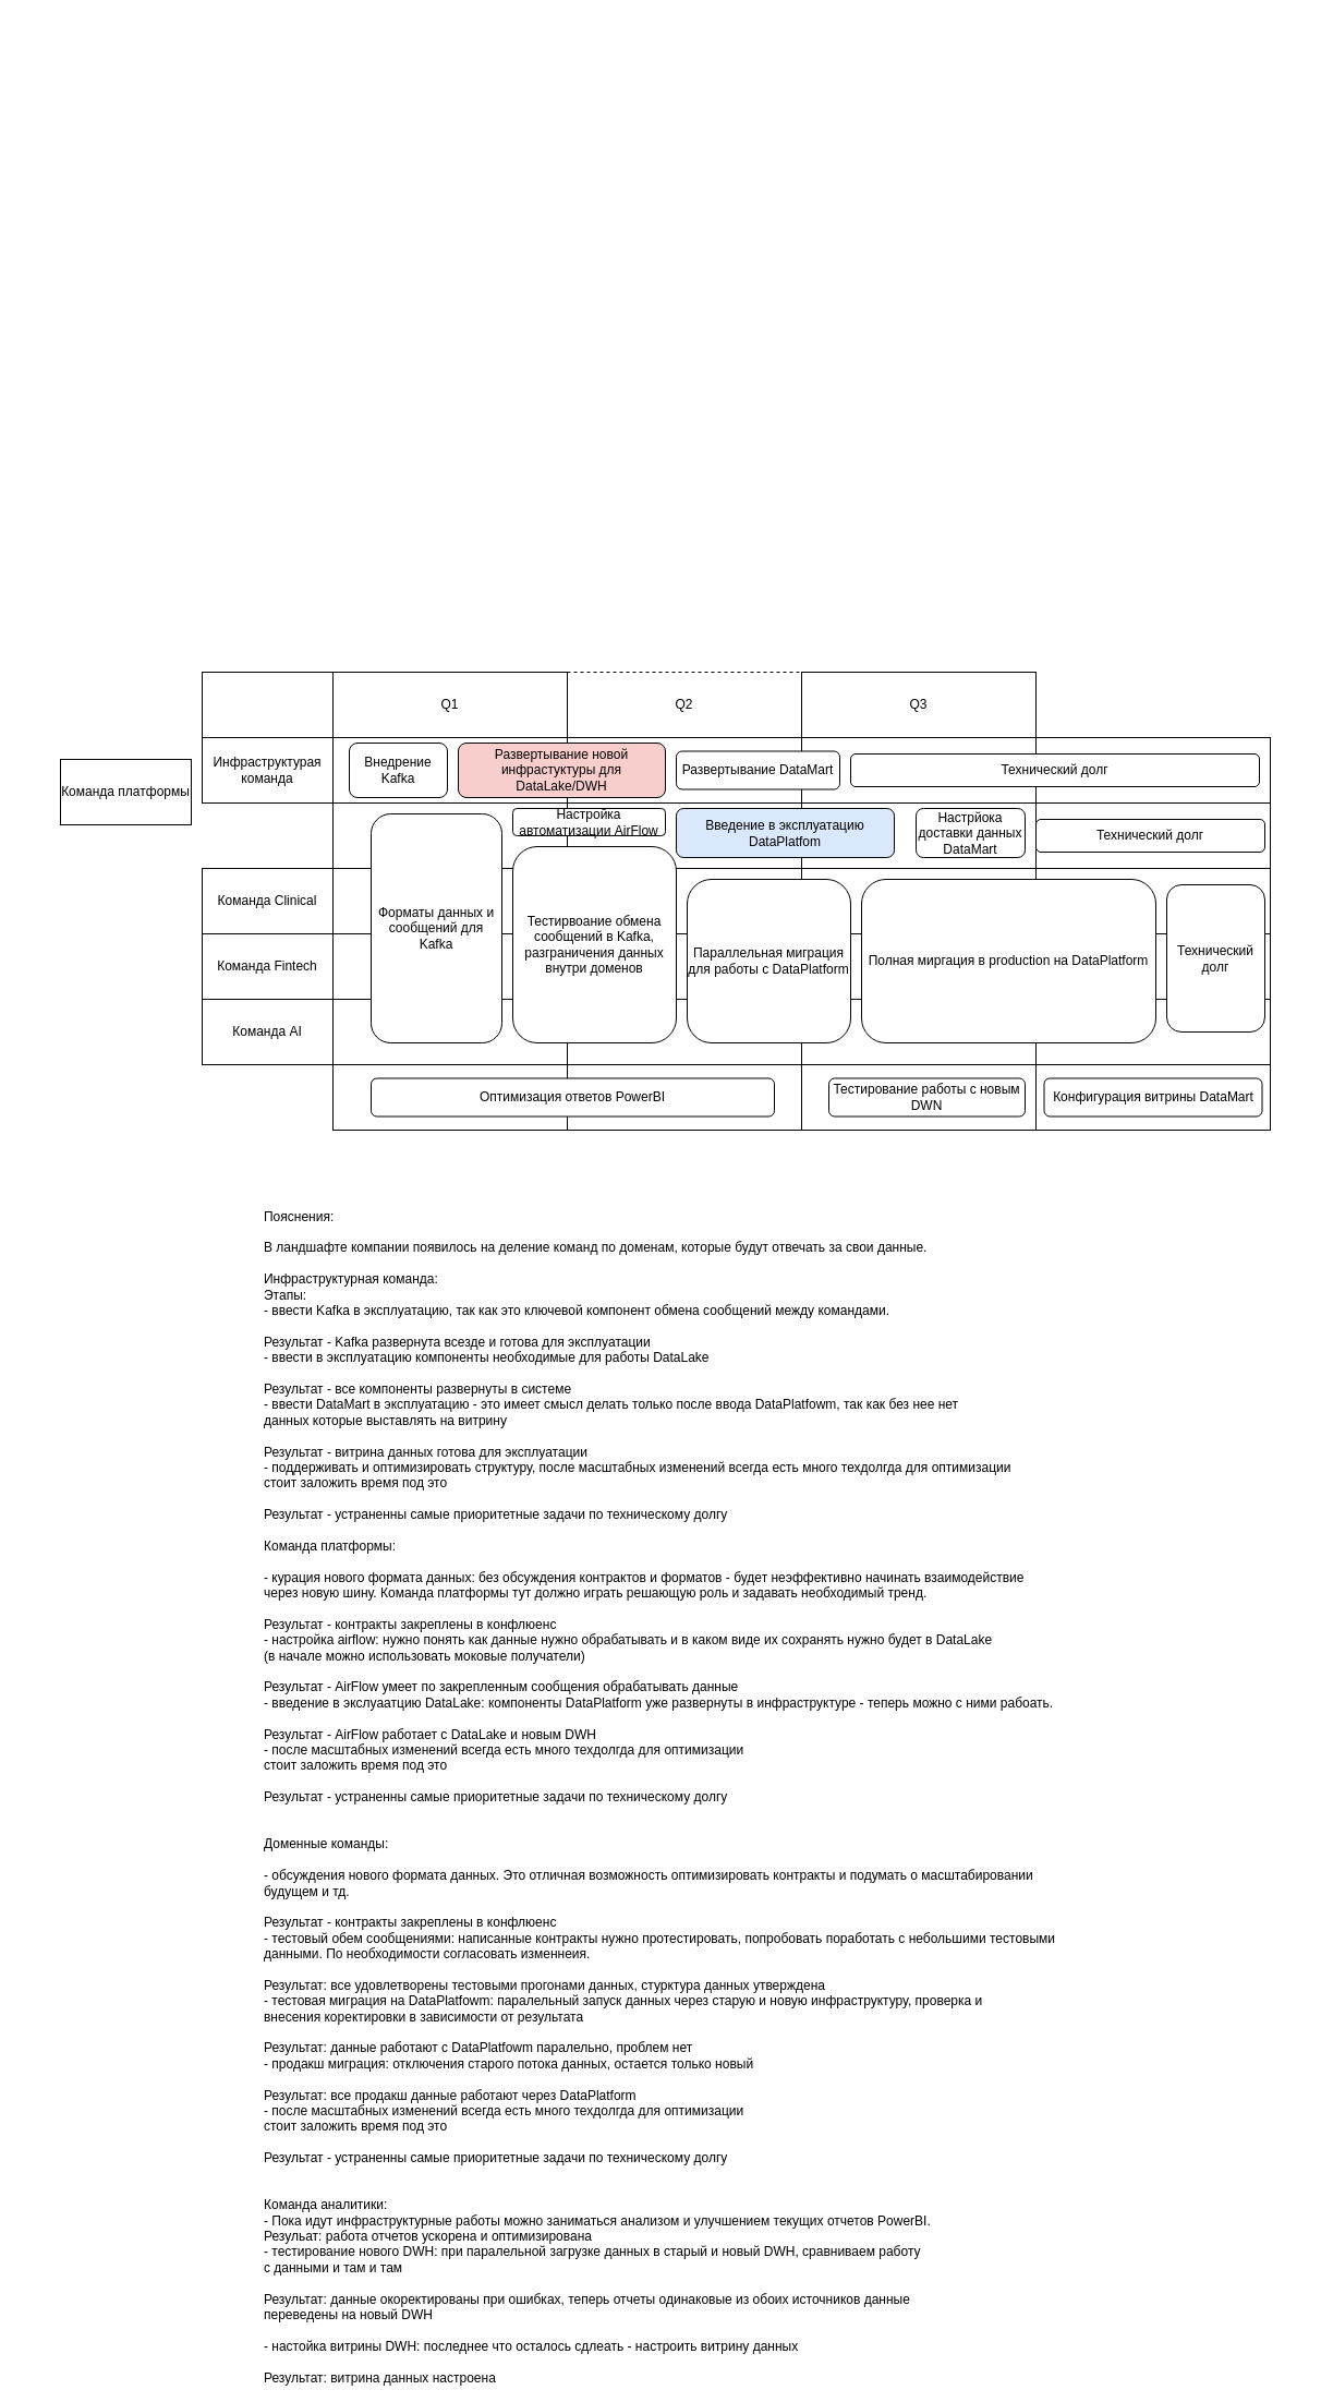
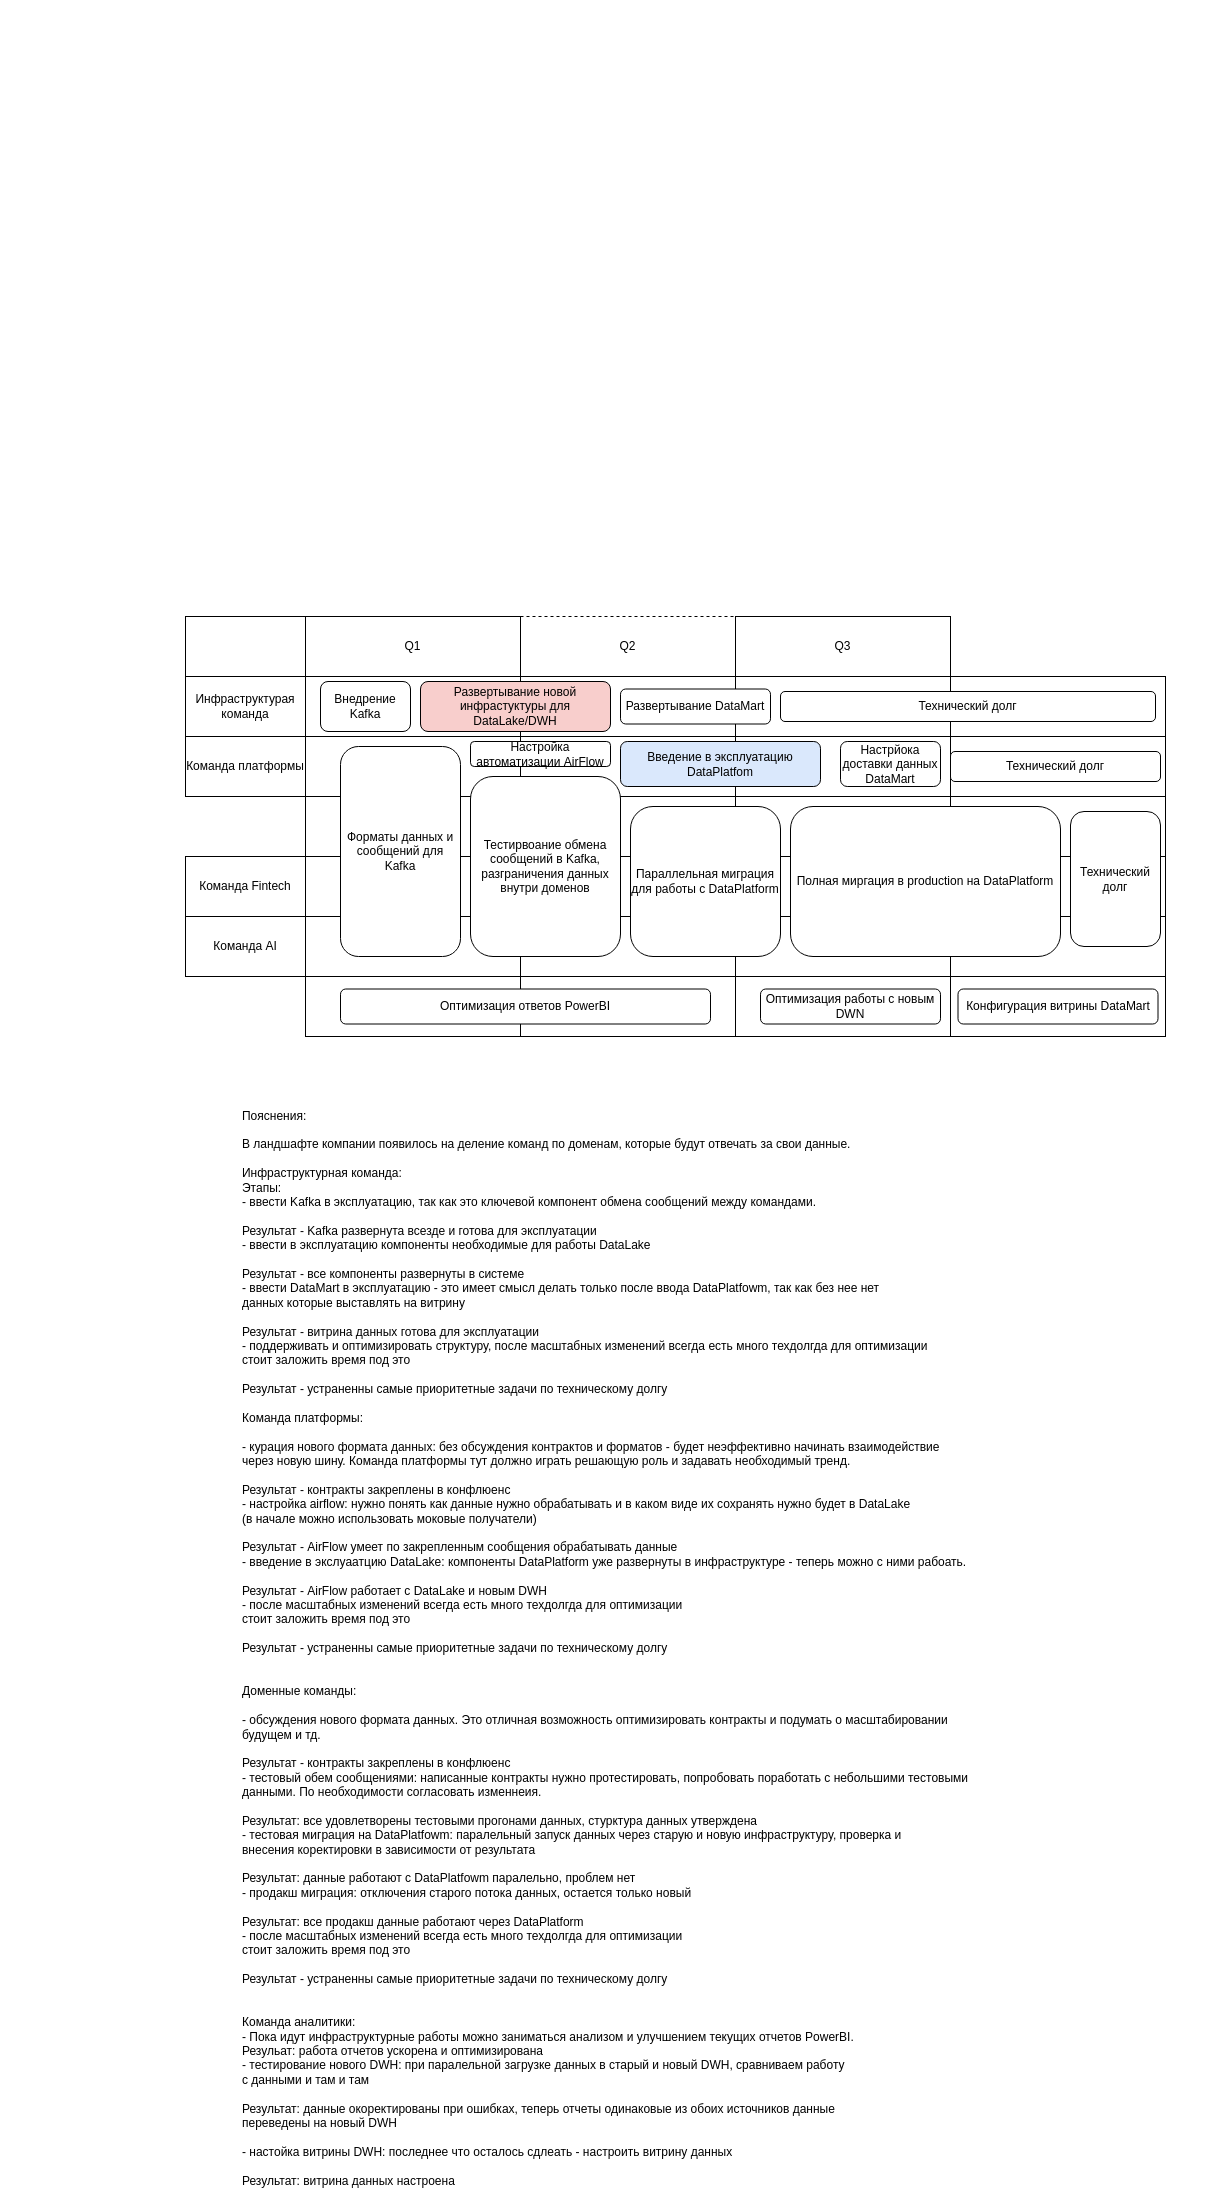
- <mxCell id="4" value="Команда платформы" style="rounded=0;whiteSpace=wrap;html=1;fillColor=none;" vertex="1" parent="1"><mxGeometry x="55" y="100" width="120" height="60" as="geometry" /></mxCell>
+ <mxCell id="4" value="Команда платформы" style="rounded=0;whiteSpace=wrap;html=1;fillColor=none;" vertex="1" parent="1"><mxGeometry x="185" y="140" width="120" height="60" as="geometry" /></mxCell>
- <mxCell id="5" value="Команда Clinical" style="rounded=0;whiteSpace=wrap;html=1;fillColor=none;" vertex="1" parent="1"><mxGeometry x="185" y="200" width="120" height="60" as="geometry" /></mxCell>
- <mxCell id="44" value="Тестирование работы с новым DWN" style="rounded=1;whiteSpace=wrap;html=1;" vertex="1" parent="1"><mxGeometry x="760" y="392.5" width="180" height="35" as="geometry" /></mxCell>
+ <mxCell id="44" value="Оптимизация работы с новым DWN" style="rounded=1;whiteSpace=wrap;html=1;" vertex="1" parent="1"><mxGeometry x="760" y="392.5" width="180" height="35" as="geometry" /></mxCell>
